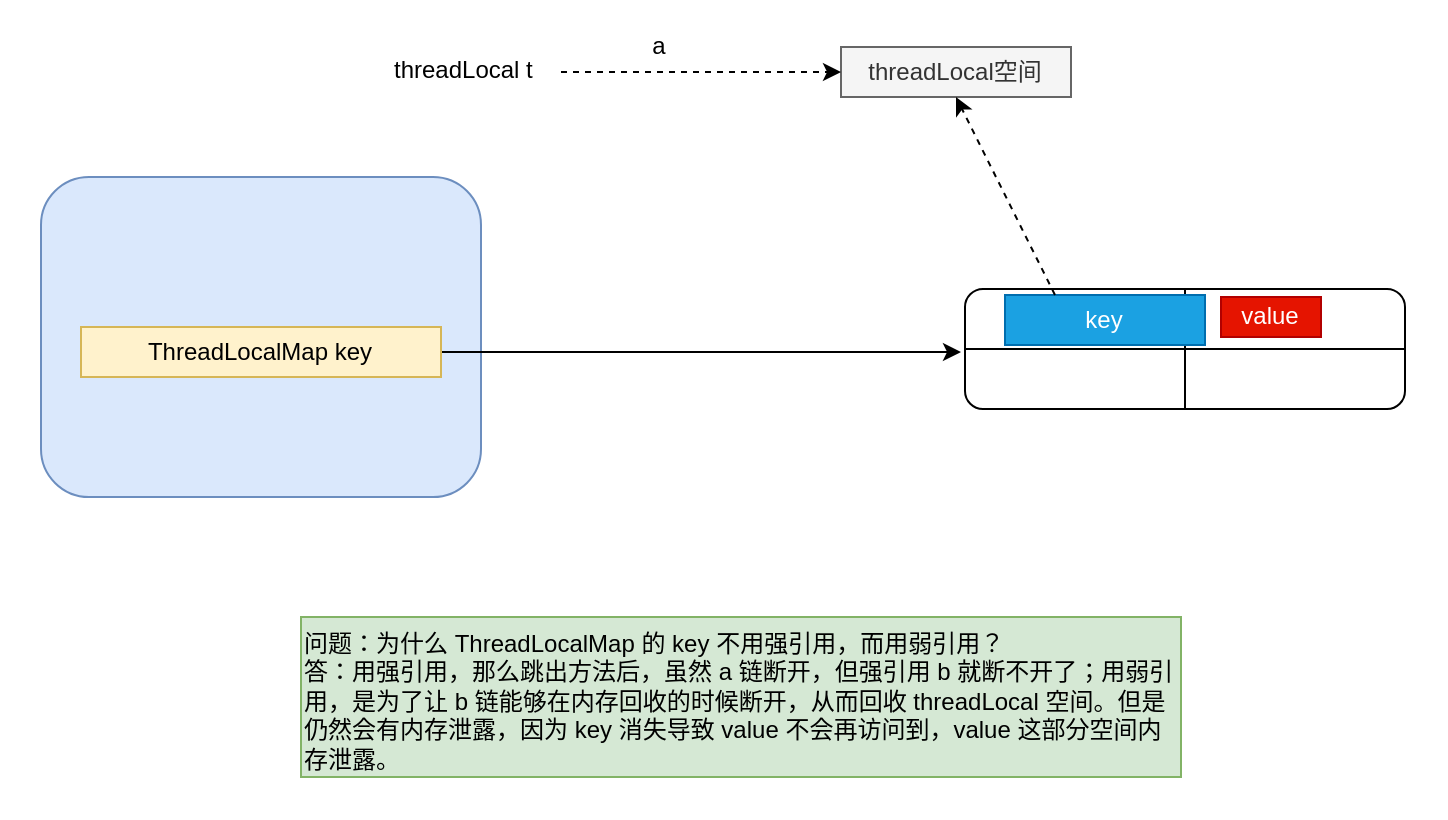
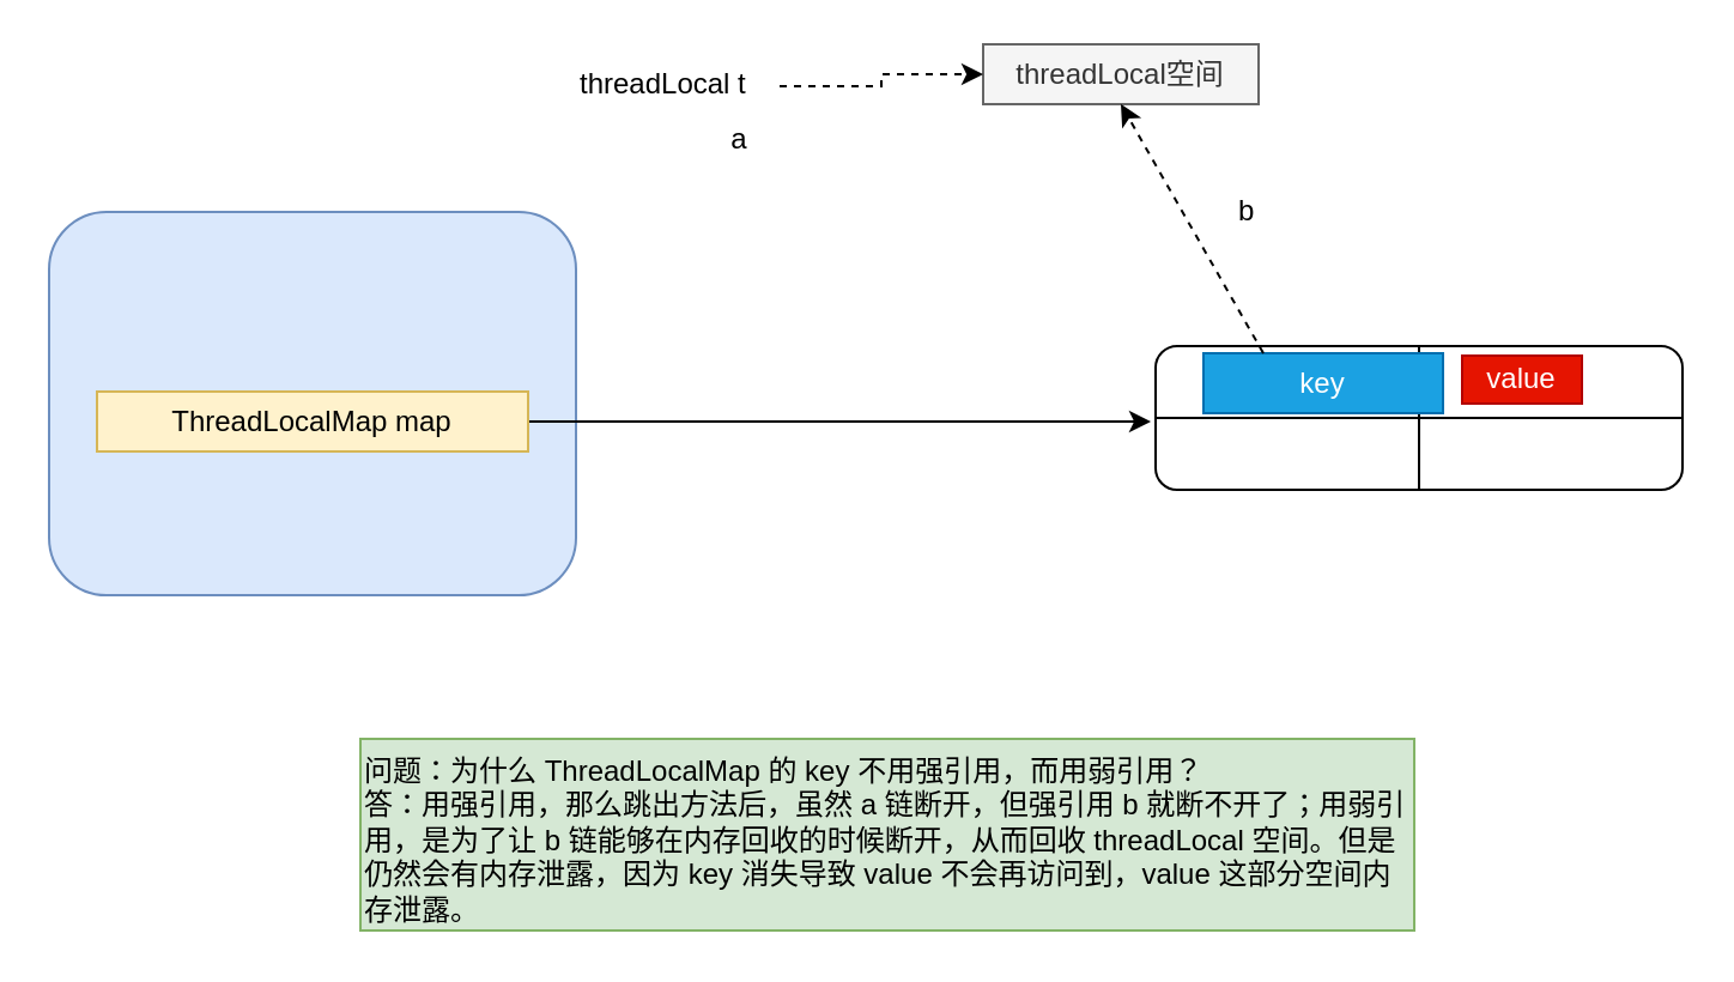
- <mxCell id="14" value="threadLocal t" style="text;html=1;" vertex="1" parent="1"><mxGeometry x="195" y="20.5" width="85" height="30" as="geometry" /></mxCell>
+ <mxCell id="14" value="threadLocal t" style="text;html=1;" vertex="1" parent="1"><mxGeometry x="240" y="20.5" width="85" height="30" as="geometry" /></mxCell>
- <mxCell id="10" value="threadLocal空间" style="text;html=1;strokeColor=#666666;fillColor=#f5f5f5;align=center;verticalAlign=middle;whiteSpace=wrap;rounded=0;fontColor=#333333;" vertex="1" parent="1"><mxGeometry x="420" y="23" width="115" height="25" as="geometry" /></mxCell>
+ <mxCell id="10" value="threadLocal空间" style="text;html=1;strokeColor=#666666;fillColor=#f5f5f5;align=center;verticalAlign=middle;whiteSpace=wrap;rounded=0;fontColor=#333333;" vertex="1" parent="1"><mxGeometry x="410" y="18" width="115" height="25" as="geometry" /></mxCell>
+ <mxCell id="16" value="b" style="text;html=1;resizable=0;points=[];autosize=1;align=left;verticalAlign=top;spacingTop=-4;" vertex="1" parent="1"><mxGeometry x="515" y="78" width="20" height="20" as="geometry" /></mxCell>
- <mxCell id="4" value="ThreadLocalMap key" style="text;html=1;strokeColor=#d6b656;fillColor=#fff2cc;align=center;verticalAlign=middle;whiteSpace=wrap;rounded=0;" vertex="1" parent="1"><mxGeometry x="40" y="163" width="180" height="25" as="geometry" /></mxCell>
+ <mxCell id="4" value="ThreadLocalMap map" style="text;html=1;strokeColor=#d6b656;fillColor=#fff2cc;align=center;verticalAlign=middle;whiteSpace=wrap;rounded=0;" vertex="1" parent="1"><mxGeometry x="40" y="163" width="180" height="25" as="geometry" /></mxCell>
